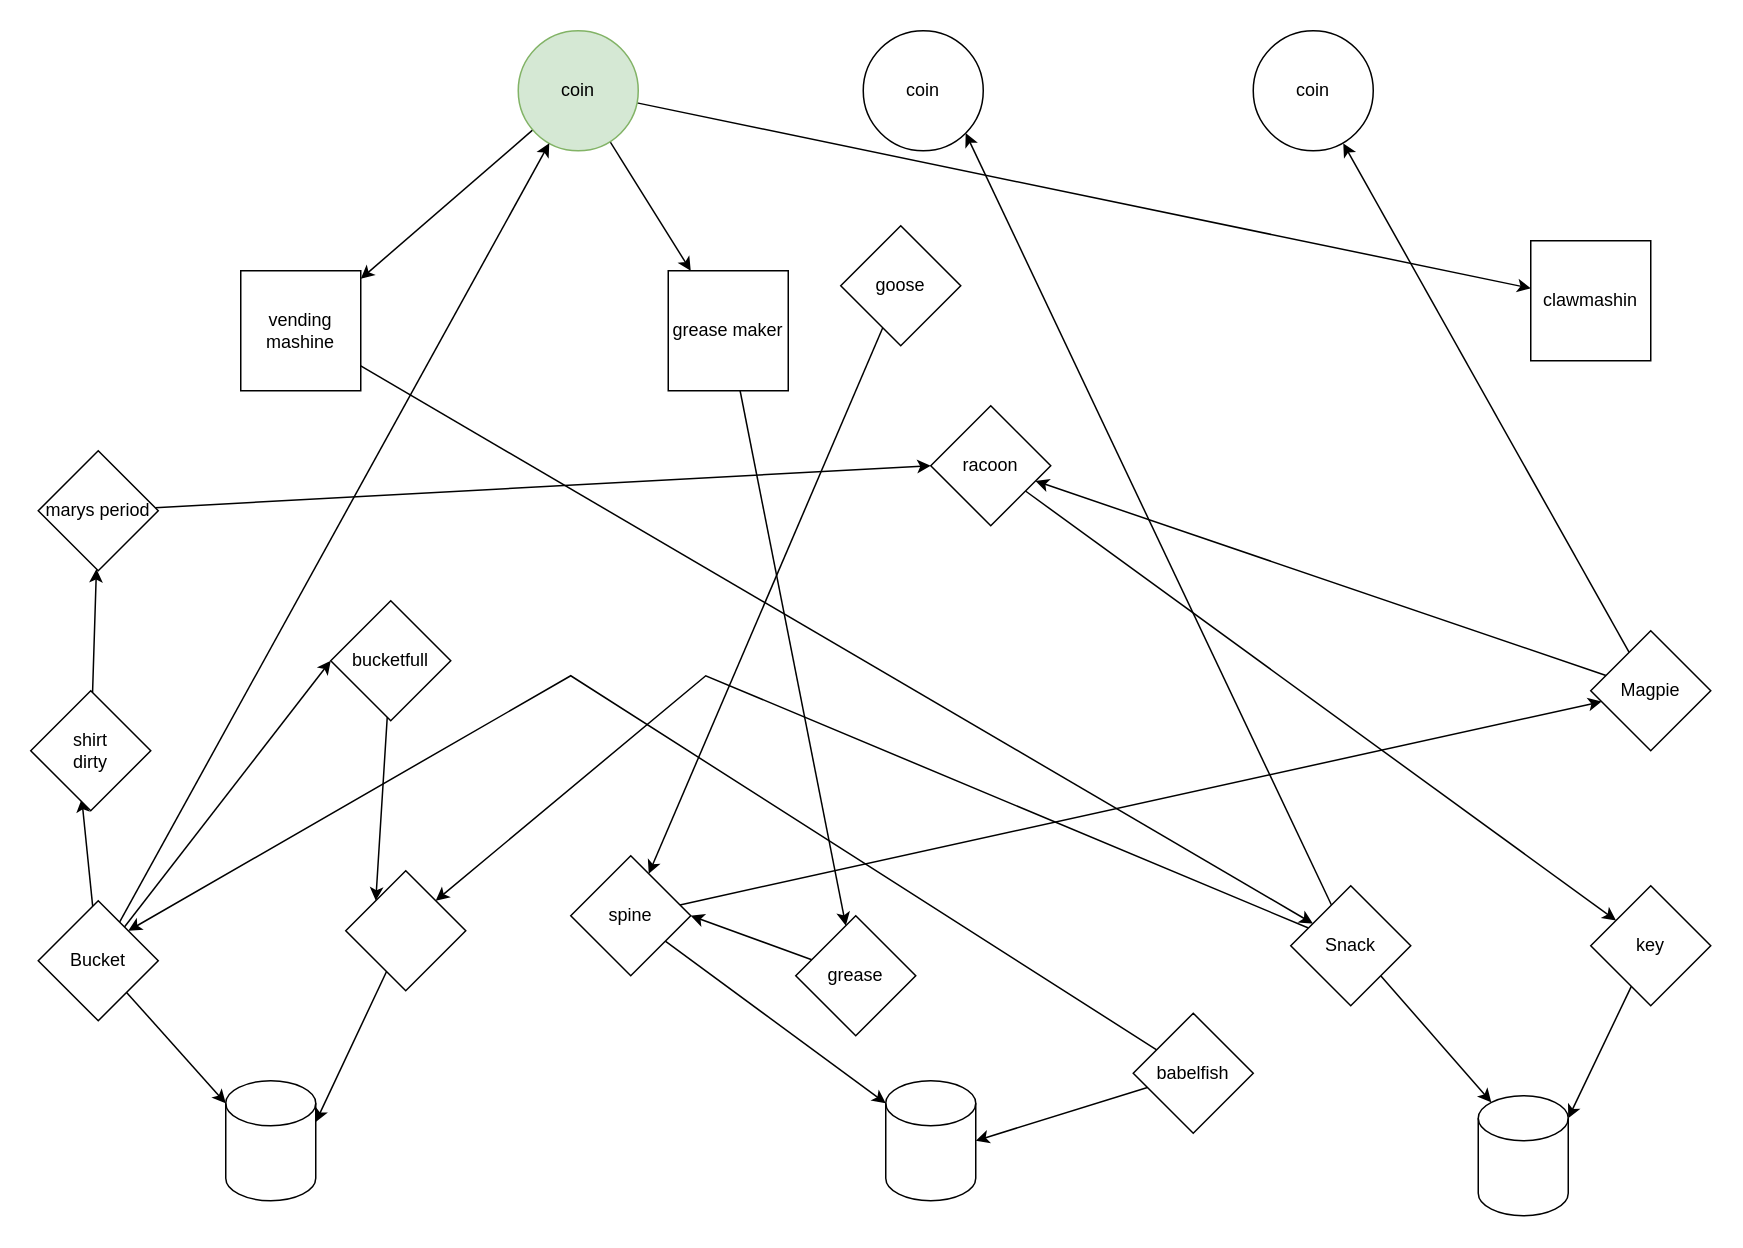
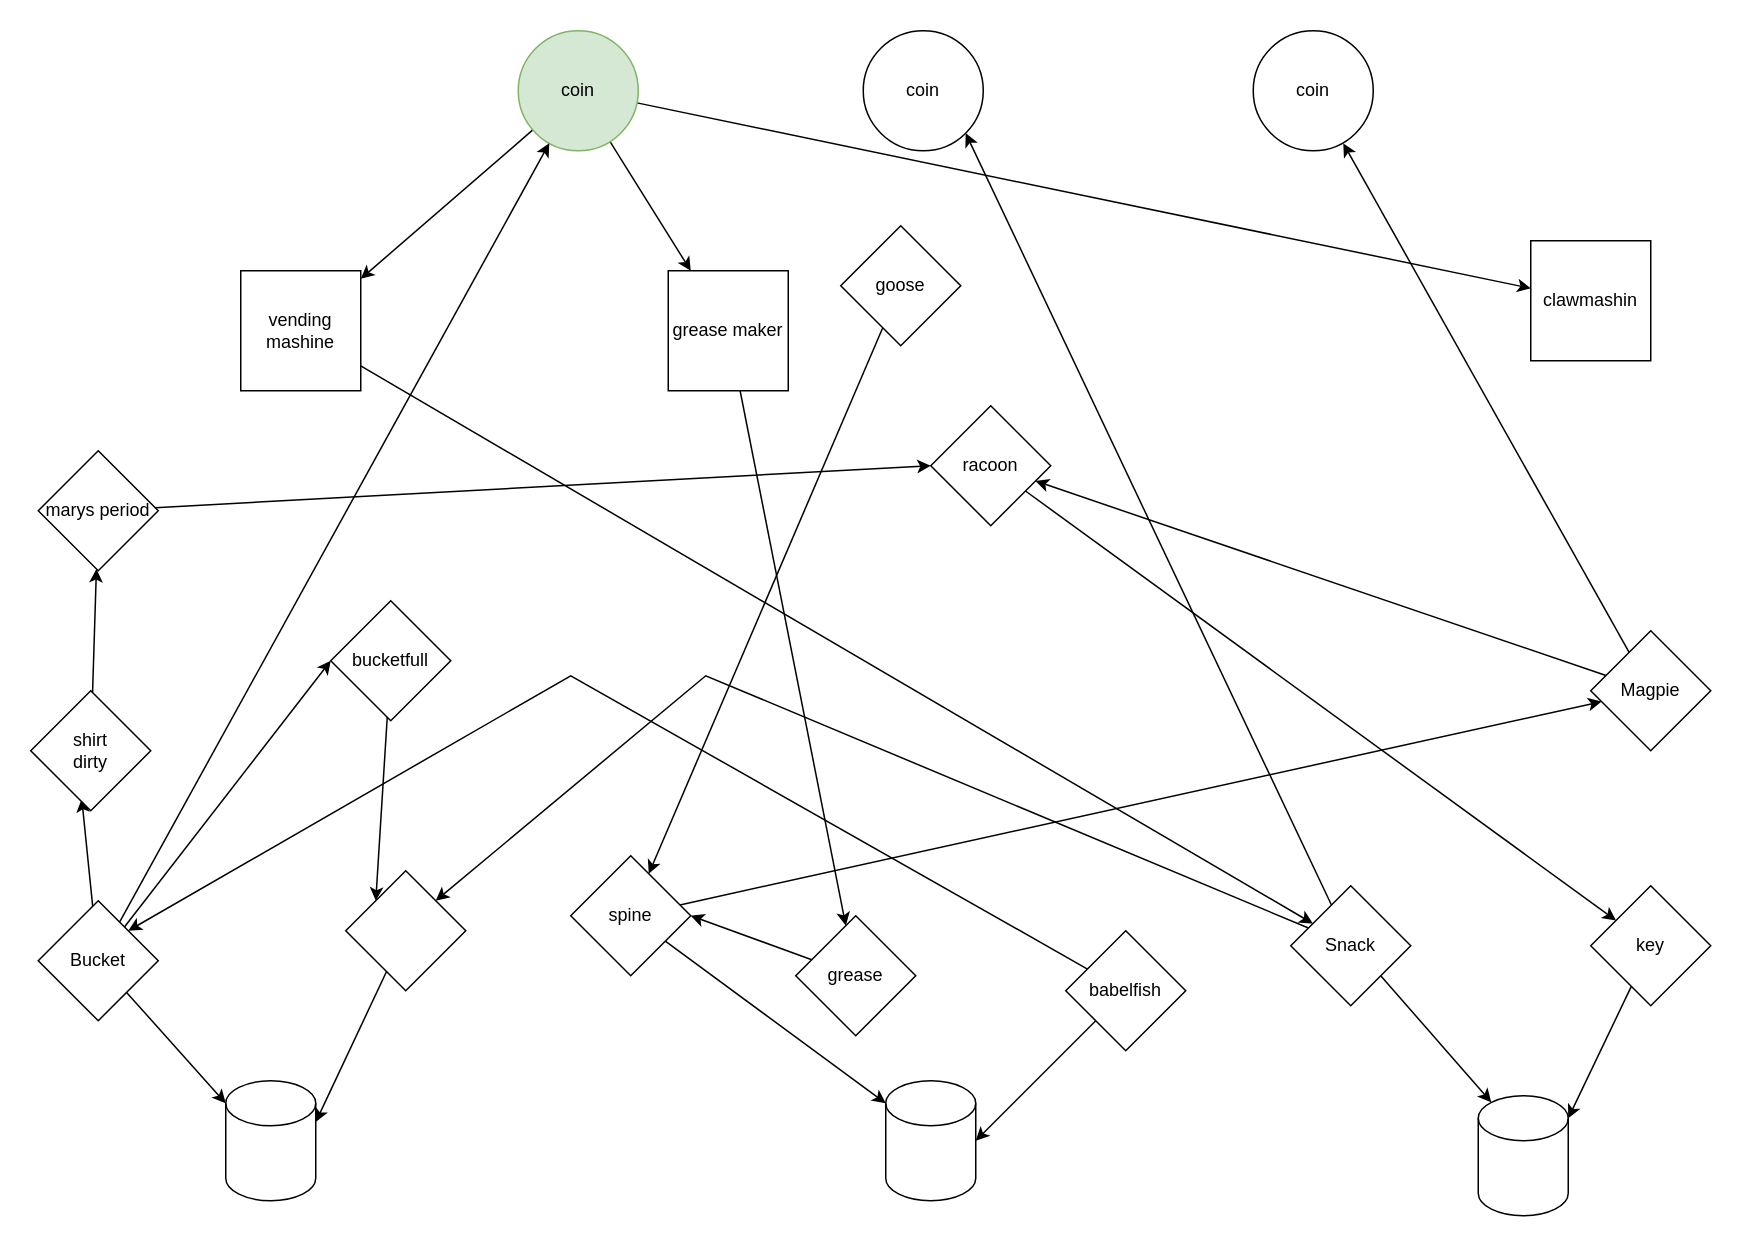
- <mxCell id="47" value="babelfish" style="rhombus;whiteSpace=wrap;html=1;" vertex="1" parent="1"><mxGeometry x="755" y="675" width="80" height="80" as="geometry" /></mxCell>
+ <mxCell id="47" value="babelfish" style="rhombus;whiteSpace=wrap;html=1;" vertex="1" parent="1"><mxGeometry x="710" y="620" width="80" height="80" as="geometry" /></mxCell>
